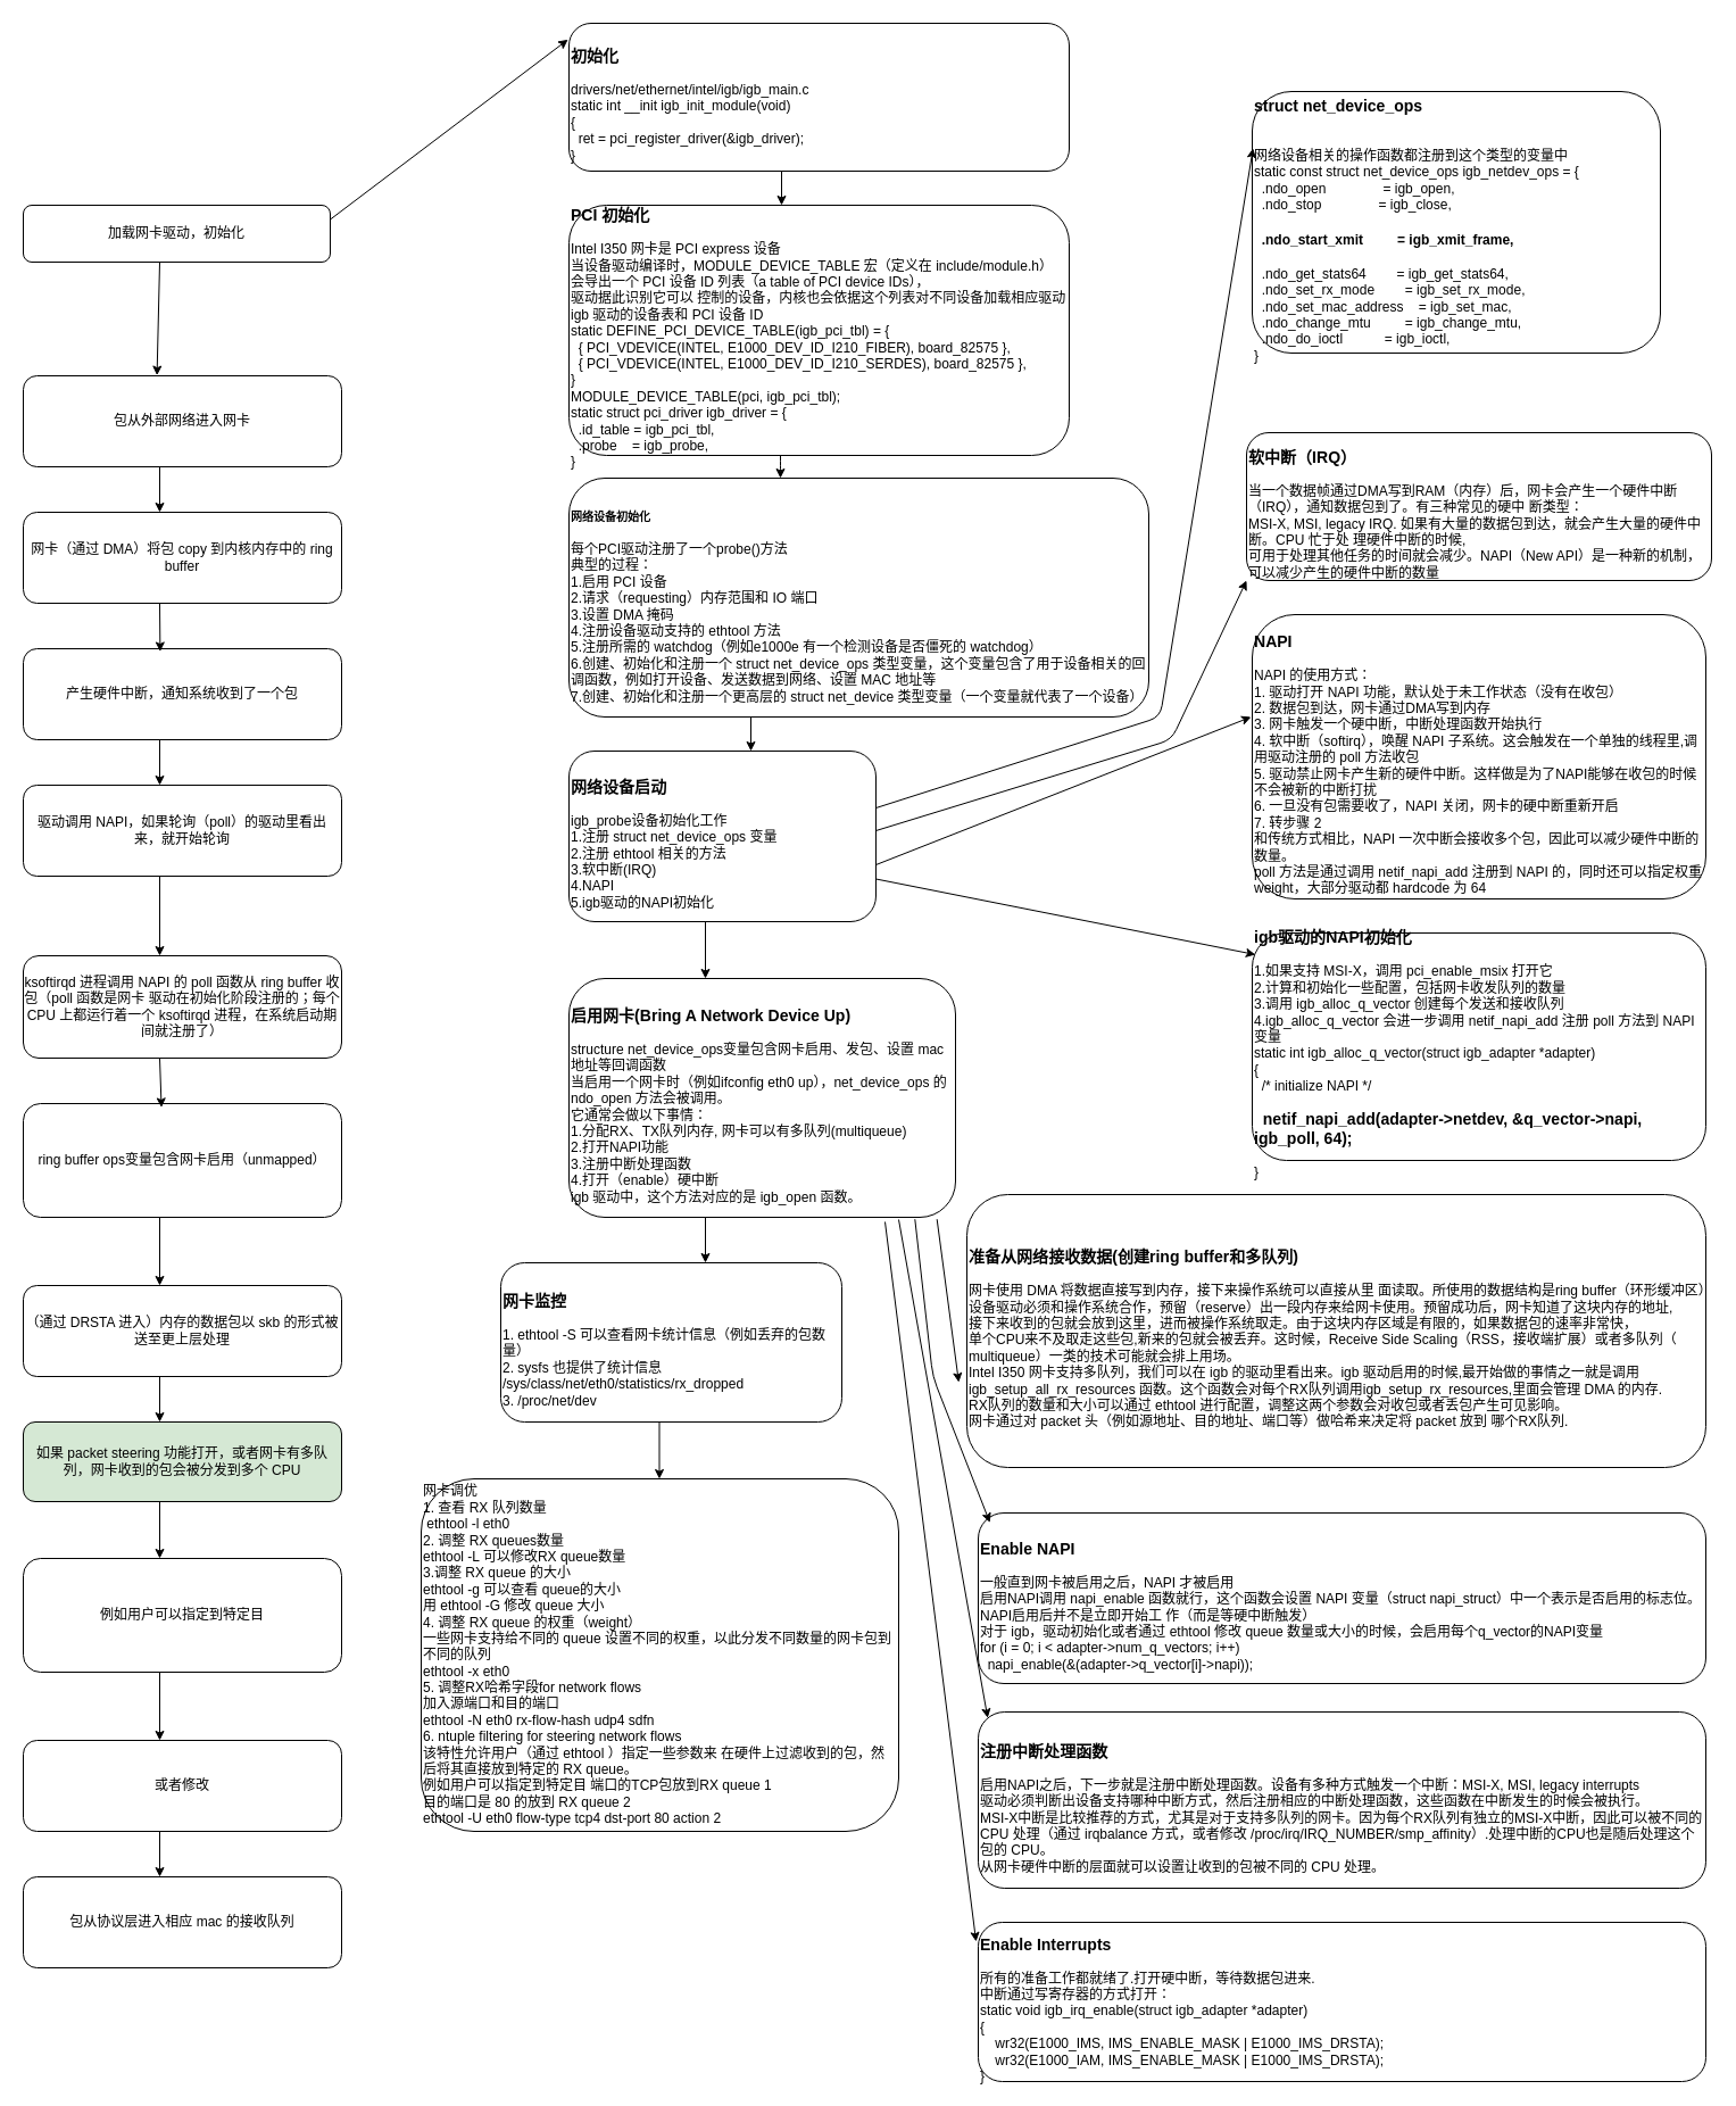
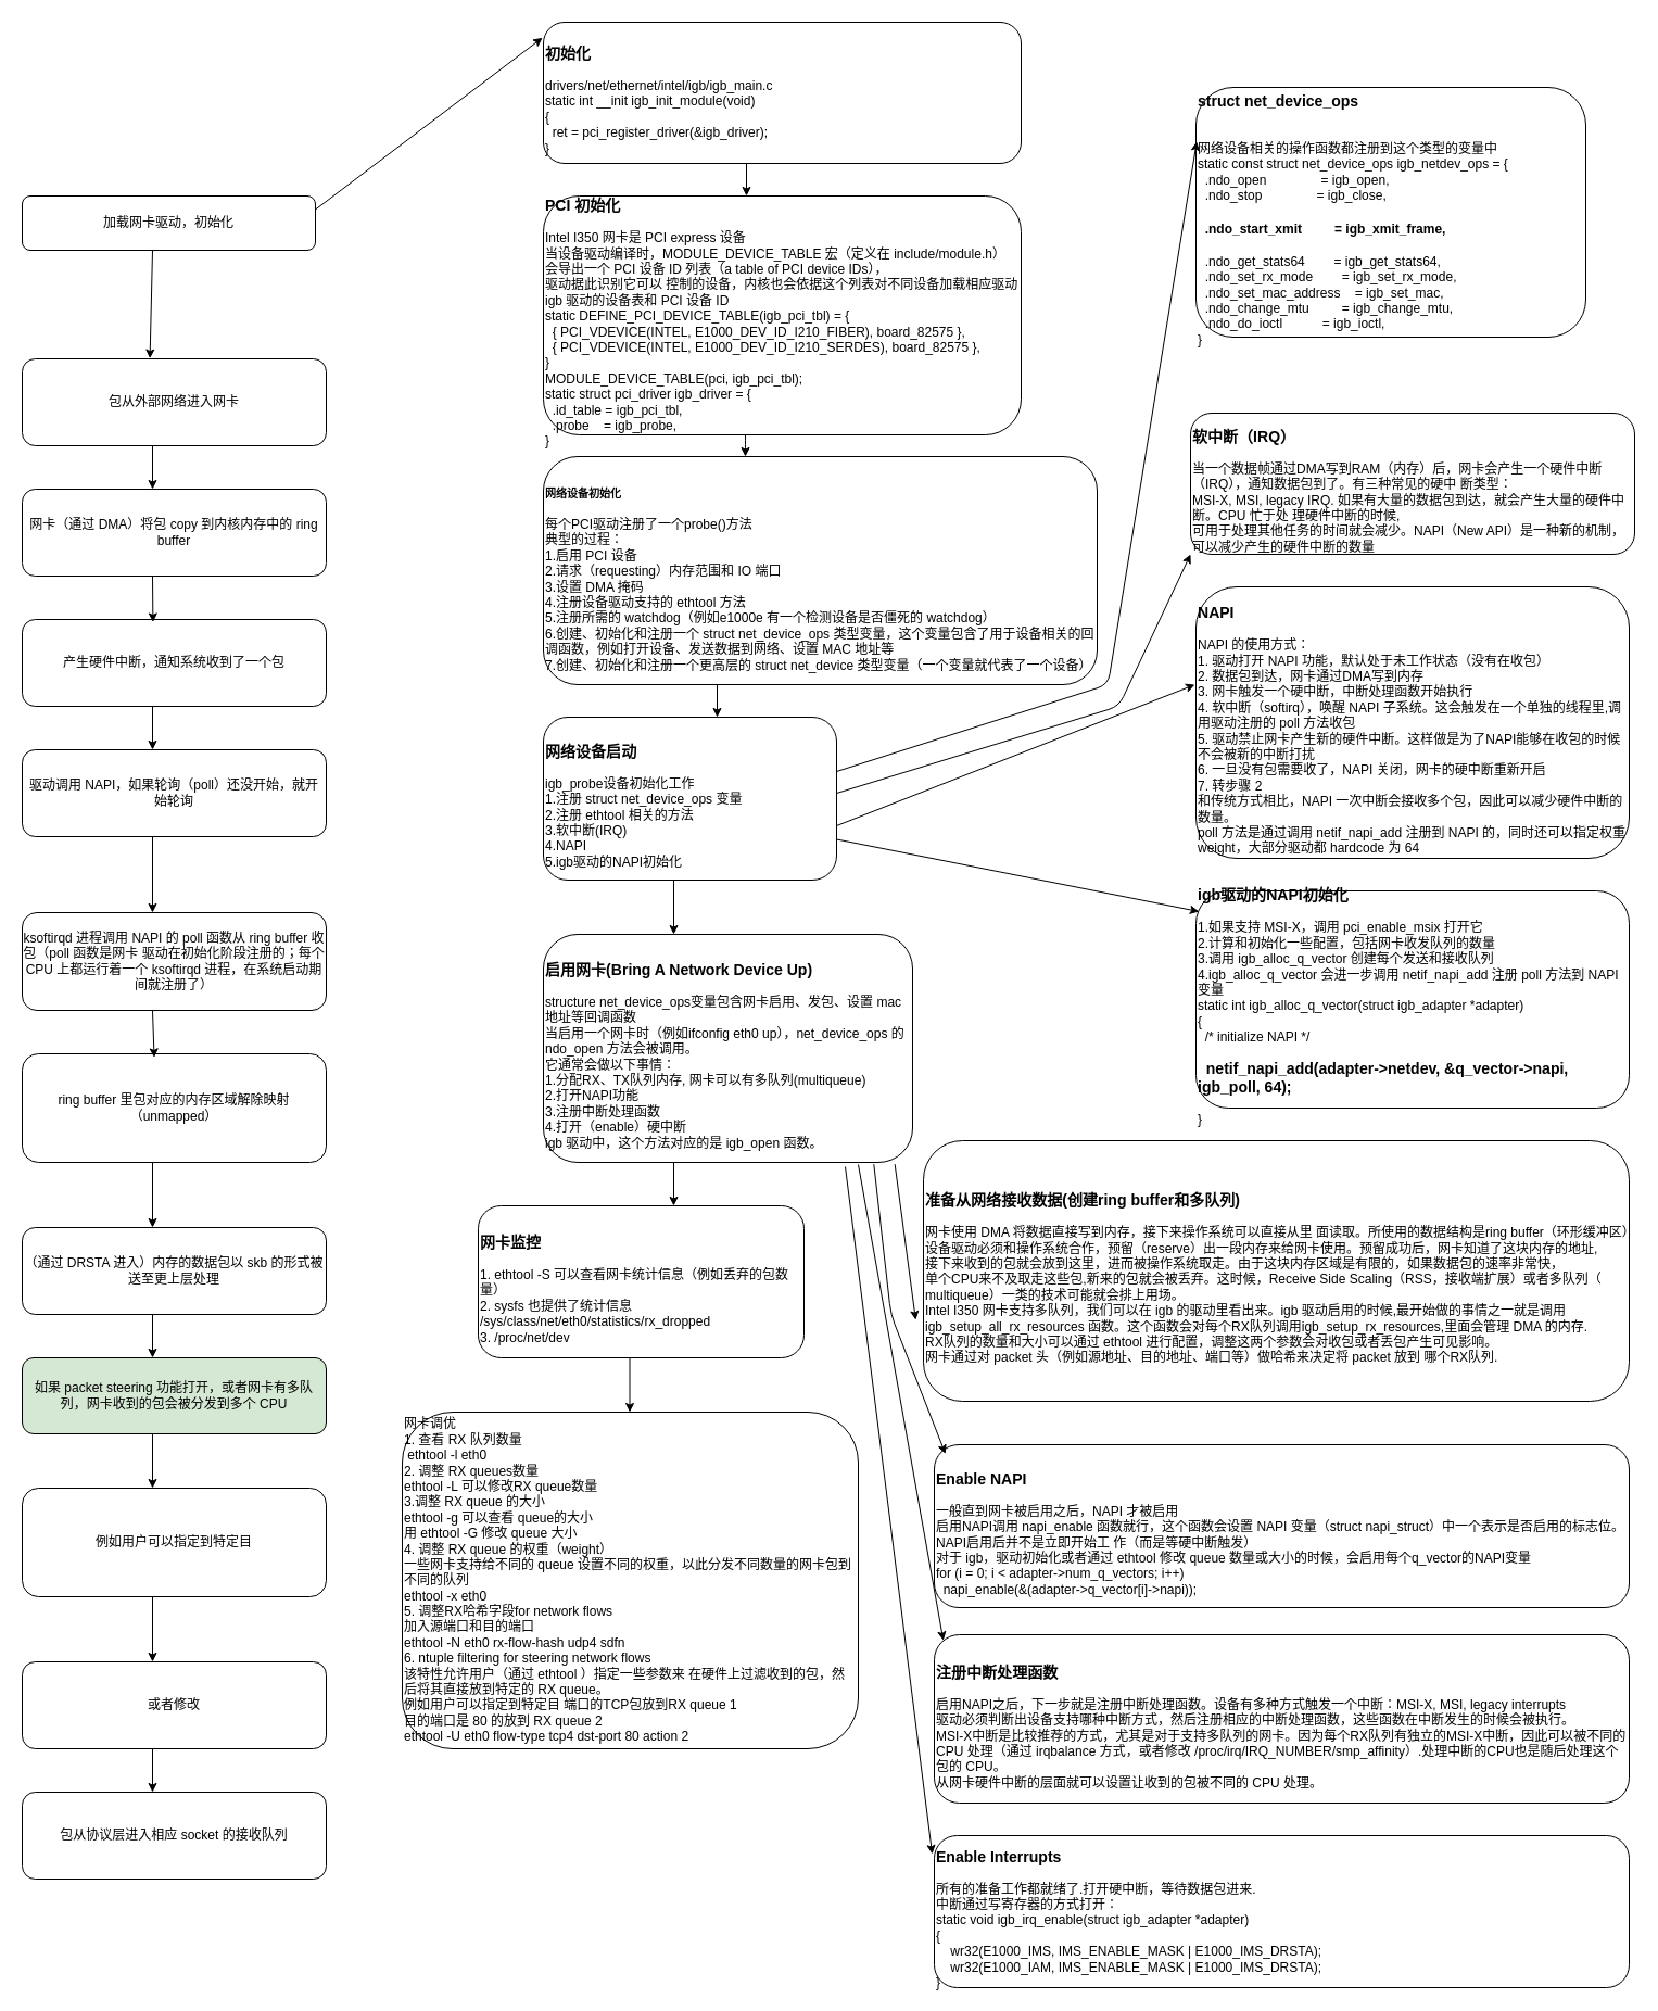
- <mxCell id="6" value="驱动调用 NAPI，如果轮询（poll）的驱动里看出来，就开始轮询" style="rounded=1;whiteSpace=wrap;html=1;" vertex="1" parent="1"><mxGeometry x="20" y="690" width="280" height="80" as="geometry" /></mxCell>
+ <mxCell id="6" value="驱动调用 NAPI，如果轮询（poll）还没开始，就开始轮询" style="rounded=1;whiteSpace=wrap;html=1;" vertex="1" parent="1"><mxGeometry x="20" y="690" width="280" height="80" as="geometry" /></mxCell>
- <mxCell id="8" value="ring buffer ops变量包含网卡启用（unmapped）" style="rounded=1;whiteSpace=wrap;html=1;" vertex="1" parent="1"><mxGeometry x="20" y="970" width="280" height="100" as="geometry" /></mxCell>
+ <mxCell id="8" value="ring buffer 里包对应的内存区域解除映射（unmapped）" style="rounded=1;whiteSpace=wrap;html=1;" vertex="1" parent="1"><mxGeometry x="20" y="970" width="280" height="100" as="geometry" /></mxCell>
- <mxCell id="13" value="包从协议层进入相应 mac 的接收队列" style="rounded=1;whiteSpace=wrap;html=1;" vertex="1" parent="1"><mxGeometry x="20" y="1650" width="280" height="80" as="geometry" /></mxCell>
+ <mxCell id="13" value="包从协议层进入相应 socket 的接收队列" style="rounded=1;whiteSpace=wrap;html=1;" vertex="1" parent="1"><mxGeometry x="20" y="1650" width="280" height="80" as="geometry" /></mxCell>
